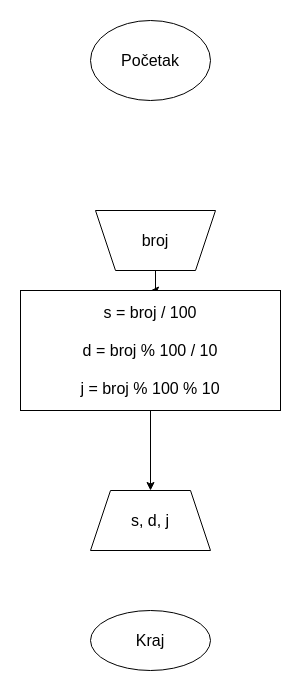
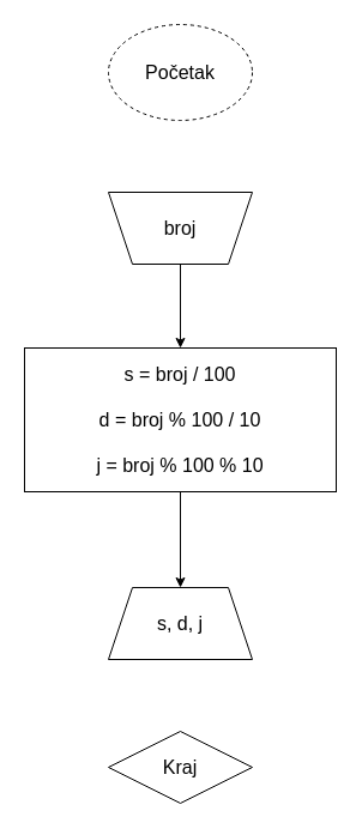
- <mxCell id="2" value="Početak" style="ellipse;whiteSpace=wrap;html=1;fontSize=16;" vertex="1" parent="1"><mxGeometry x="90" y="20" width="120" height="80" as="geometry" /></mxCell>
+ <mxCell id="2" value="Početak" style="ellipse;whiteSpace=wrap;html=1;fontSize=16;dashed=1;" vertex="1" parent="1"><mxGeometry x="90" y="20" width="120" height="80" as="geometry" /></mxCell>
- <mxCell id="4" value="broj" style="shape=trapezoid;perimeter=trapezoidPerimeter;whiteSpace=wrap;html=1;fixedSize=1;direction=west;fontSize=16;" vertex="1" parent="1"><mxGeometry x="95" y="210" width="120" height="60" as="geometry" /></mxCell>
+ <mxCell id="4" value="broj" style="shape=trapezoid;perimeter=trapezoidPerimeter;whiteSpace=wrap;html=1;fixedSize=1;direction=west;fontSize=16;" vertex="1" parent="1"><mxGeometry x="90" y="160" width="120" height="60" as="geometry" /></mxCell>
- <mxCell id="8" value="Kraj" style="ellipse;whiteSpace=wrap;html=1;fontSize=16;" vertex="1" parent="1"><mxGeometry x="90" y="610" width="120" height="60" as="geometry" /></mxCell>
+ <mxCell id="8" value="Kraj" style="rhombus;whiteSpace=wrap;html=1;fontSize=16;" vertex="1" parent="1"><mxGeometry x="90" y="610" width="120" height="60" as="geometry" /></mxCell>
